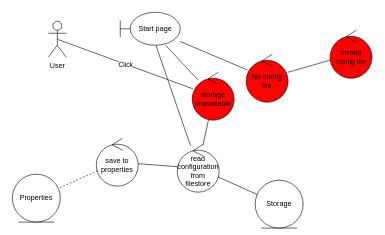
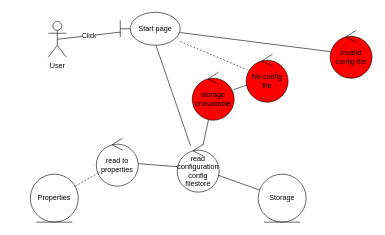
- <mxCell id="17" value="" style="endArrow=none;html=1;" edge="1" parent="1" source="3" target="16"><mxGeometry relative="1" as="geometry"><mxPoint x="514.967" y="170.54" as="sourcePoint" /><mxPoint x="370.045" y="269.482" as="targetPoint" /></mxGeometry></mxCell>
+ <mxCell id="17" value="" style="endArrow=none;html=1;dashed=1;" edge="1" parent="1" source="3" target="16"><mxGeometry relative="1" as="geometry"><mxPoint x="514.967" y="170.54" as="sourcePoint" /><mxPoint x="370.045" y="269.482" as="targetPoint" /></mxGeometry></mxCell>
- <mxCell id="15" value="" style="endArrow=none;html=1;" edge="1" parent="1" source="9" target="3"><mxGeometry relative="1" as="geometry"><mxPoint x="435.338" y="221.232" as="sourcePoint" /><mxPoint x="369.613" y="268.678" as="targetPoint" /></mxGeometry></mxCell>
+ <mxCell id="15" value="" style="endArrow=none;html=1;" edge="1" parent="1" source="9" target="16"><mxGeometry relative="1" as="geometry"><mxPoint x="435.338" y="221.232" as="sourcePoint" /><mxPoint x="369.613" y="268.678" as="targetPoint" /></mxGeometry></mxCell>
- <mxCell id="4" value="Click" style="endArrow=none;html=1;exitX=0.5;exitY=0.5;exitDx=0;exitDy=0;exitPerimeter=0;" edge="1" parent="1" source="2" target="9"><mxGeometry relative="1" as="geometry"><mxPoint x="215" y="70" as="sourcePoint" /><mxPoint x="360" y="122.051" as="targetPoint" /></mxGeometry></mxCell>
+ <mxCell id="4" value="Click" style="endArrow=none;html=1;exitX=0.5;exitY=0.5;exitDx=0;exitDy=0;exitPerimeter=0;" edge="1" parent="1" source="2" target="3"><mxGeometry relative="1" as="geometry"><mxPoint x="215" y="70" as="sourcePoint" /><mxPoint x="360" y="122.051" as="targetPoint" /></mxGeometry></mxCell>
- <mxCell id="19" value="" style="endArrow=none;html=1;" edge="1" parent="1" source="18" target="16"><mxGeometry relative="1" as="geometry"><mxPoint x="546.396" y="123.05" as="sourcePoint" /><mxPoint x="368.573" y="266.899" as="targetPoint" /></mxGeometry></mxCell>
+ <mxCell id="19" value="" style="endArrow=none;html=1;" edge="1" parent="1" source="18" target="3"><mxGeometry relative="1" as="geometry"><mxPoint x="546.396" y="123.05" as="sourcePoint" /><mxPoint x="368.573" y="266.899" as="targetPoint" /></mxGeometry></mxCell>
- <mxCell id="11" value="save to properties" style="ellipse;shape=umlControl;whiteSpace=wrap;html=1;" vertex="1" parent="1"><mxGeometry x="160" y="230" width="70" height="80" as="geometry" /></mxCell>
+ <mxCell id="11" value="read to properties" style="ellipse;shape=umlControl;whiteSpace=wrap;html=1;" vertex="1" parent="1"><mxGeometry x="160" y="230" width="70" height="80" as="geometry" /></mxCell>
- <mxCell id="5" value="read configuration from filestore" style="ellipse;shape=umlControl;whiteSpace=wrap;html=1;" vertex="1" parent="1"><mxGeometry x="295" y="240" width="70" height="80" as="geometry" /></mxCell>
+ <mxCell id="5" value="read configuration config filestore" style="ellipse;shape=umlControl;whiteSpace=wrap;html=1;" vertex="1" parent="1"><mxGeometry x="295" y="240" width="70" height="80" as="geometry" /></mxCell>
- <mxCell id="8" value="Properties" style="ellipse;shape=umlEntity;whiteSpace=wrap;html=1;labelBackgroundColor=none;fillColor=#FFFFFF;" vertex="1" parent="1"><mxGeometry x="20" y="290" width="80" height="80" as="geometry" /></mxCell>
+ <mxCell id="8" value="Properties" style="ellipse;shape=umlEntity;whiteSpace=wrap;html=1;labelBackgroundColor=none;fillColor=#FFFFFF;" vertex="1" parent="1"><mxGeometry x="50" y="290" width="80" height="80" as="geometry" /></mxCell>
- <mxCell id="7" value="&lt;div&gt;Storage&lt;/div&gt;" style="ellipse;shape=umlEntity;whiteSpace=wrap;html=1;labelBackgroundColor=none;fillColor=#FFFFFF;" vertex="1" parent="1"><mxGeometry x="425" y="300" width="80" height="80" as="geometry" /></mxCell>
+ <mxCell id="7" value="&lt;div&gt;Storage&lt;/div&gt;" style="ellipse;shape=umlEntity;whiteSpace=wrap;html=1;labelBackgroundColor=none;fillColor=#FFFFFF;" vertex="1" parent="1"><mxGeometry x="430" y="290" width="80" height="80" as="geometry" /></mxCell>
